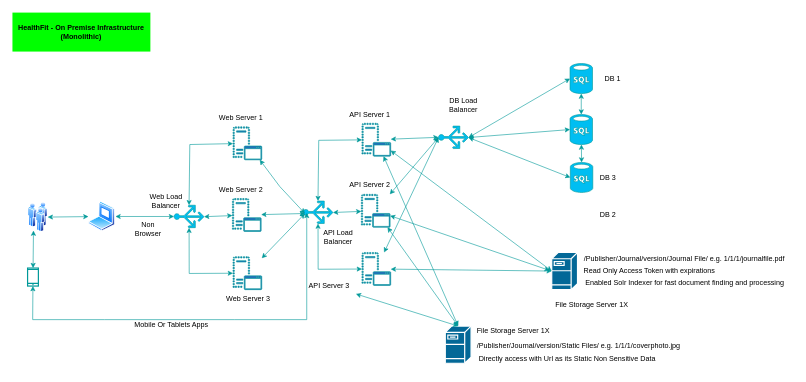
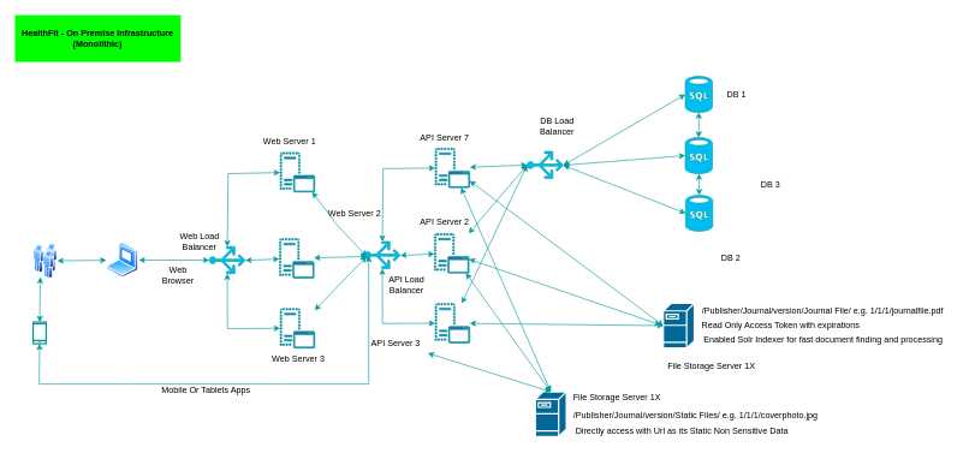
- <mxCell id="13" value="API Server 1" style="text;html=1;align=center;verticalAlign=middle;resizable=0;points=[];autosize=1;strokeColor=#;fillColor=none;" vertex="1" parent="1"><mxGeometry x="571" y="176" width="90" height="30" as="geometry" /></mxCell>
+ <mxCell id="13" value="API Server 7" style="text;html=1;align=center;verticalAlign=middle;resizable=0;points=[];autosize=1;strokeColor=#;fillColor=none;" vertex="1" parent="1"><mxGeometry x="571" y="176" width="90" height="30" as="geometry" /></mxCell>
- <mxCell id="7" value="DB 3" style="text;html=1;align=center;verticalAlign=middle;resizable=0;points=[];autosize=1;strokeColor=#;fillColor=none;" vertex="1" parent="1"><mxGeometry x="988" y="280" width="50" height="30" as="geometry" /></mxCell>
+ <mxCell id="7" value="DB 3" style="text;html=1;align=center;verticalAlign=middle;resizable=0;points=[];autosize=1;strokeColor=#;fillColor=none;" vertex="1" parent="1"><mxGeometry x="1043" y="240" width="50" height="30" as="geometry" /></mxCell>
- <mxCell id="31" value="Web Server 2" style="text;html=1;align=center;verticalAlign=middle;resizable=0;points=[];autosize=1;strokeColor=#;fillColor=none;" vertex="1" parent="1"><mxGeometry x="351" y="300" width="100" height="30" as="geometry" /></mxCell>
+ <mxCell id="31" value="Web Server 2" style="text;html=1;align=center;verticalAlign=middle;resizable=0;points=[];autosize=1;strokeColor=#;fillColor=none;" vertex="1" parent="1"><mxGeometry x="441" y="280" width="100" height="30" as="geometry" /></mxCell>
- <mxCell id="43" value="Non &lt;br&gt;Browser" style="text;html=1;align=center;verticalAlign=middle;resizable=0;points=[];autosize=1;strokeColor=#;fillColor=none;" vertex="1" parent="1"><mxGeometry x="211" y="361" width="70" height="40" as="geometry" /></mxCell>
+ <mxCell id="43" value="Web &lt;br&gt;Browser" style="text;html=1;align=center;verticalAlign=middle;resizable=0;points=[];autosize=1;strokeColor=#;fillColor=none;" vertex="1" parent="1"><mxGeometry x="211" y="361" width="70" height="40" as="geometry" /></mxCell>
